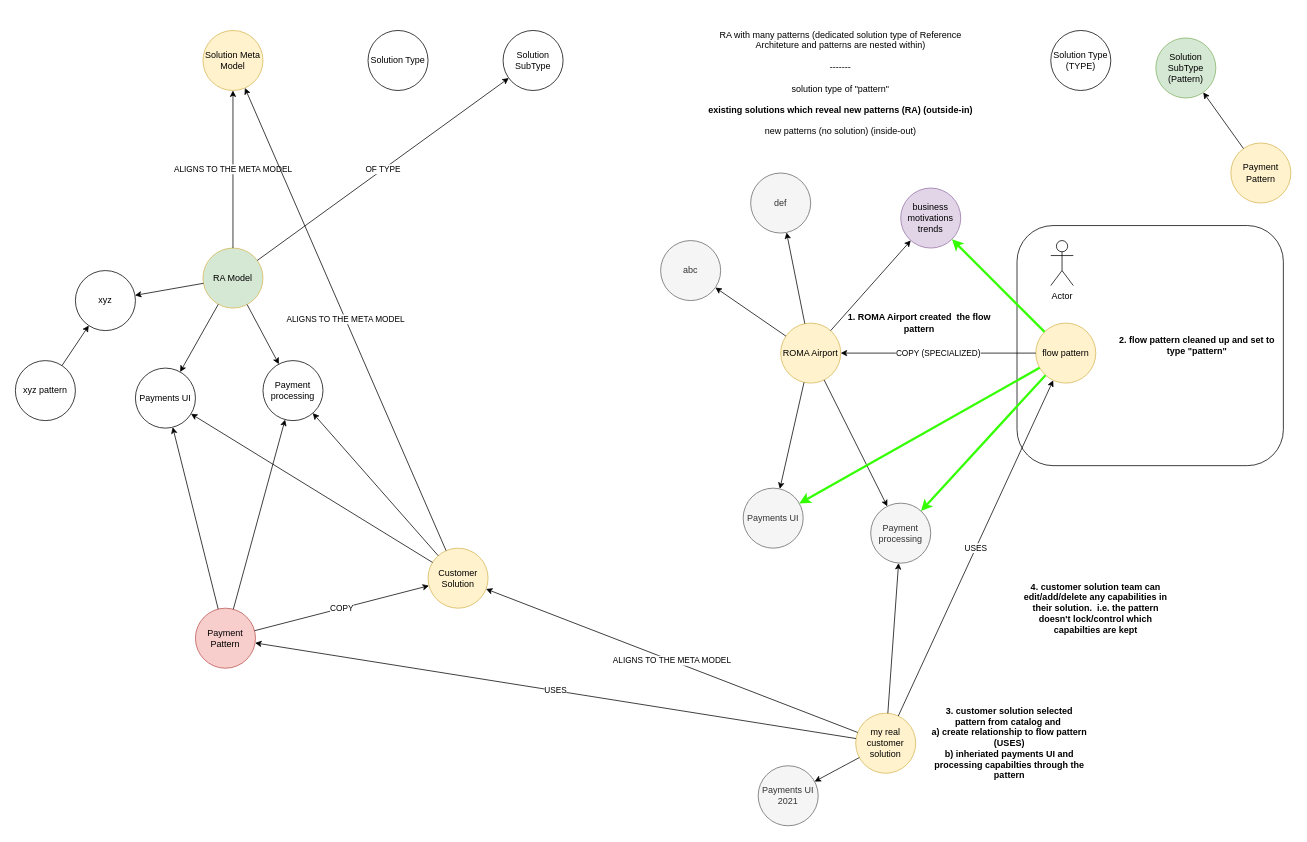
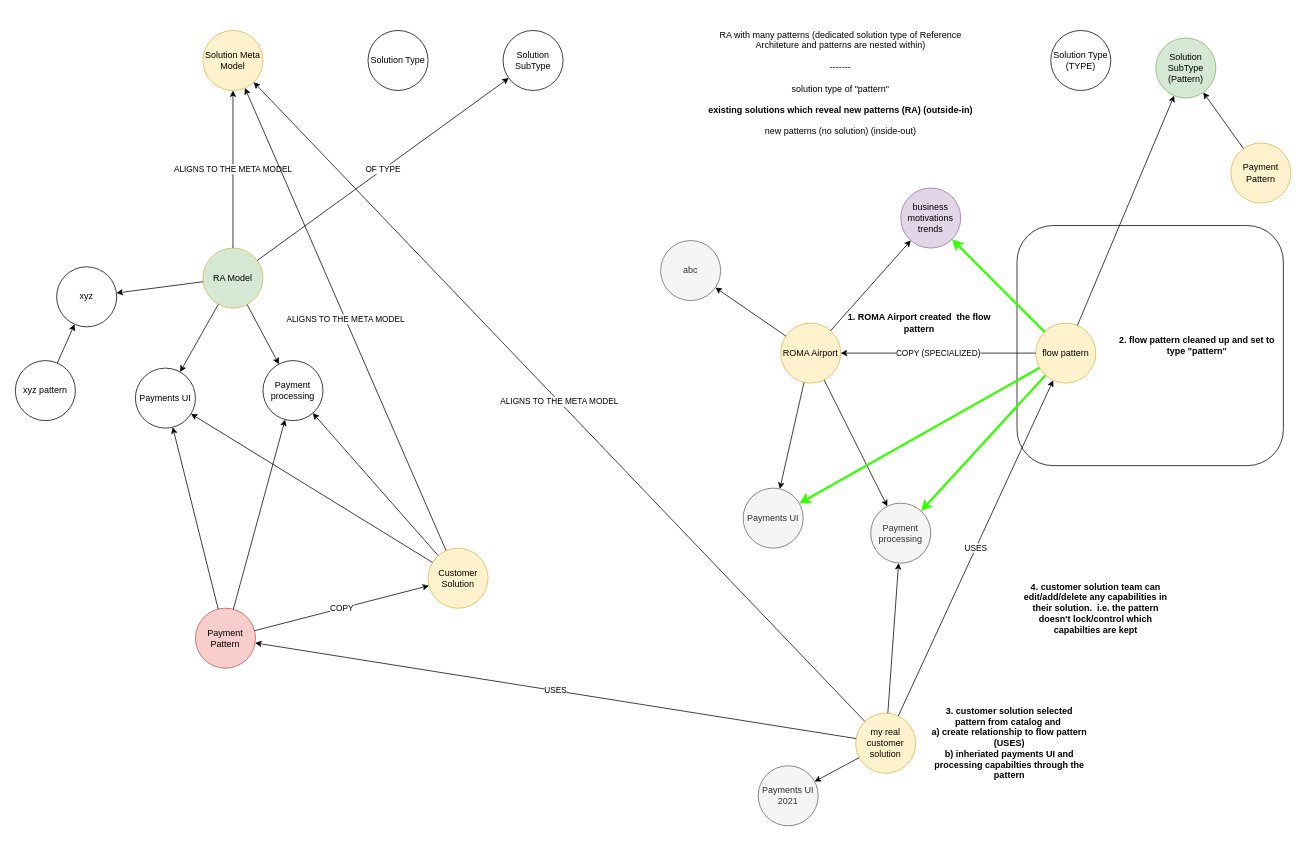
- <mxCell id="31" value="def" style="ellipse;whiteSpace=wrap;html=1;aspect=fixed;fillColor=#f5f5f5;strokeColor=#666666;fontColor=#333333;" parent="1" vertex="1"><mxGeometry x="1000" y="230" width="80" height="80" as="geometry" /></mxCell>
+ <mxCell id="44" value="" style="endArrow=classic;html=1;" parent="1" source="34" target="39" edge="1"><mxGeometry width="50" height="50" relative="1" as="geometry"><mxPoint x="1394.682" y="451.222" as="sourcePoint" /><mxPoint x="1145.325" y="318.766" as="targetPoint" /></mxGeometry></mxCell>
- <mxCell id="43" value="Actor" style="shape=umlActor;verticalLabelPosition=bottom;labelBackgroundColor=#ffffff;verticalAlign=top;html=1;outlineConnect=0;" parent="1" vertex="1"><mxGeometry x="1400" y="320" width="30" height="60" as="geometry" /></mxCell>
- <mxCell id="33" value="" style="endArrow=classic;html=1;" parent="1" source="25" target="31" edge="1"><mxGeometry width="50" height="50" relative="1" as="geometry"><mxPoint x="1041.807" y="511.888" as="sourcePoint" /><mxPoint x="928.143" y="547.955" as="targetPoint" /></mxGeometry></mxCell>
- <mxCell id="13" value="xyz" style="ellipse;whiteSpace=wrap;html=1;aspect=fixed;" parent="1" vertex="1"><mxGeometry x="100" y="360" width="80" height="80" as="geometry" /></mxCell>
+ <mxCell id="13" value="xyz" style="ellipse;whiteSpace=wrap;html=1;aspect=fixed;" parent="1" vertex="1"><mxGeometry x="75" y="355" width="80" height="80" as="geometry" /></mxCell>
- <mxCell id="46" value="ALIGNS TO THE META MODEL" style="endArrow=classic;html=1;" parent="1" source="45" target="20" edge="1"><mxGeometry width="50" height="50" relative="1" as="geometry"><mxPoint x="604.047" y="743.319" as="sourcePoint" /><mxPoint x="335.949" y="126.683" as="targetPoint" /></mxGeometry></mxCell>
+ <mxCell id="46" value="ALIGNS TO THE META MODEL" style="endArrow=classic;html=1;" parent="1" source="45" target="3" edge="1"><mxGeometry width="50" height="50" relative="1" as="geometry"><mxPoint x="604.047" y="743.319" as="sourcePoint" /><mxPoint x="335.949" y="126.683" as="targetPoint" /></mxGeometry></mxCell>
